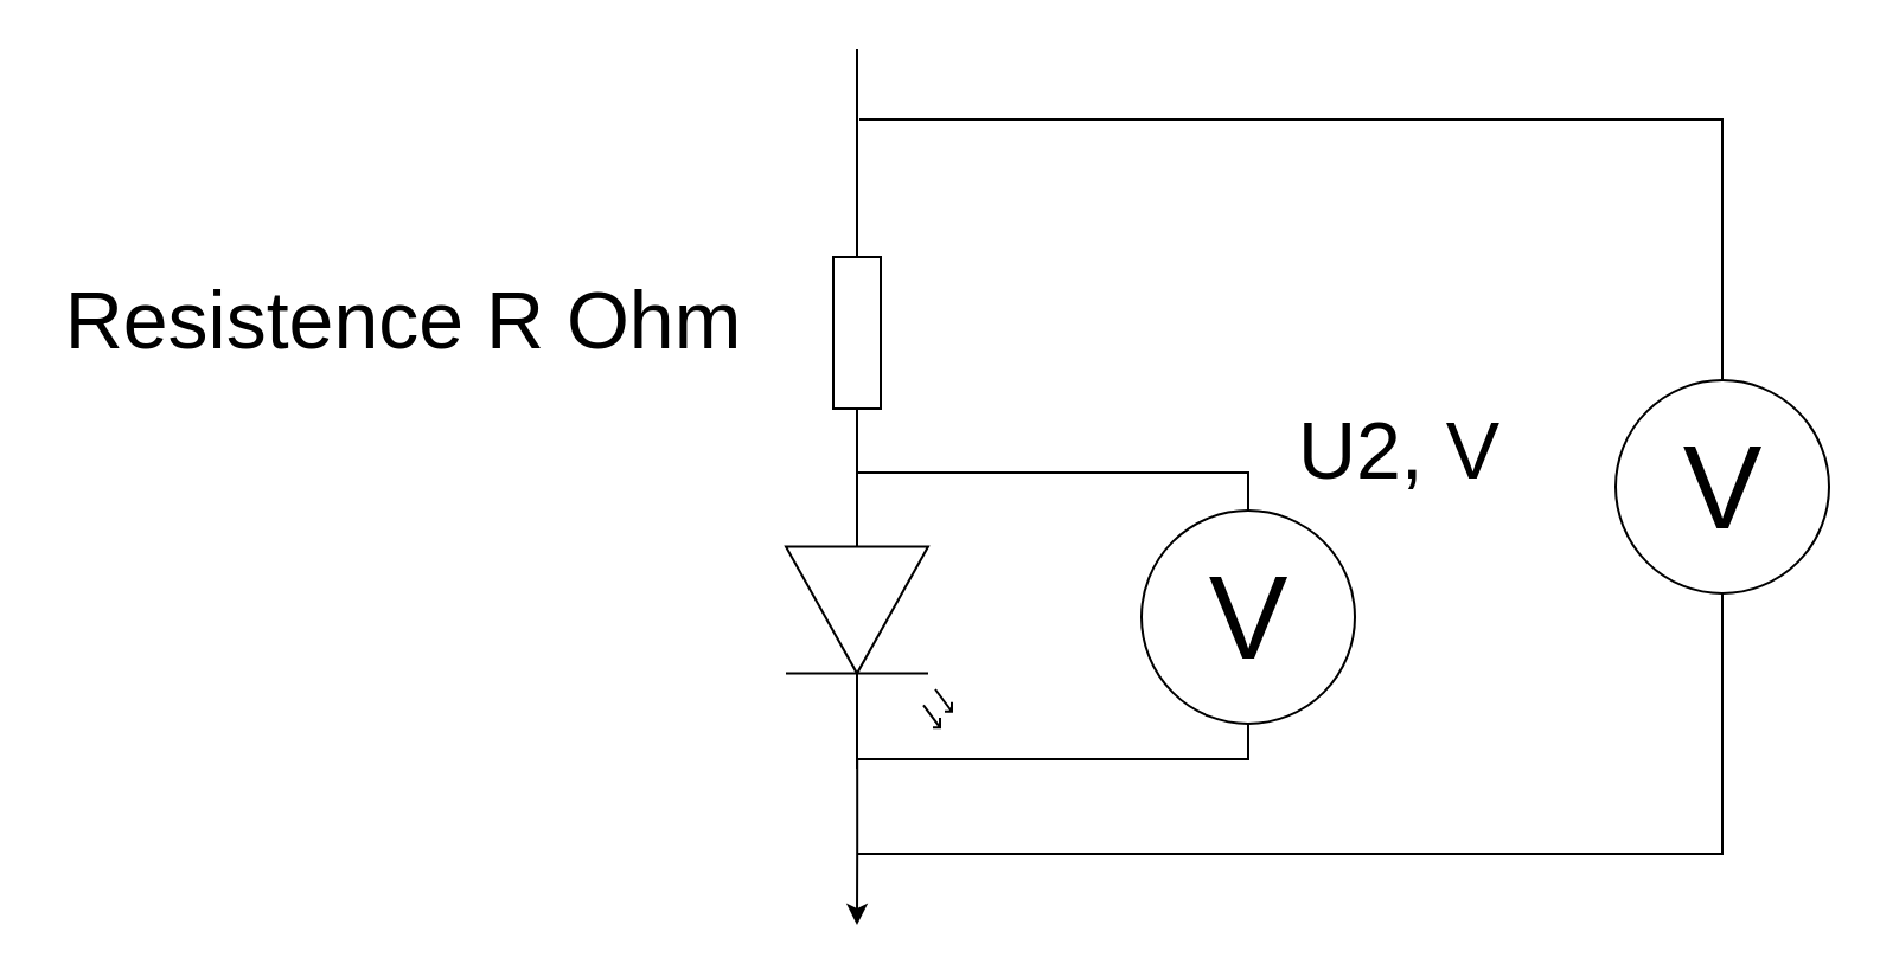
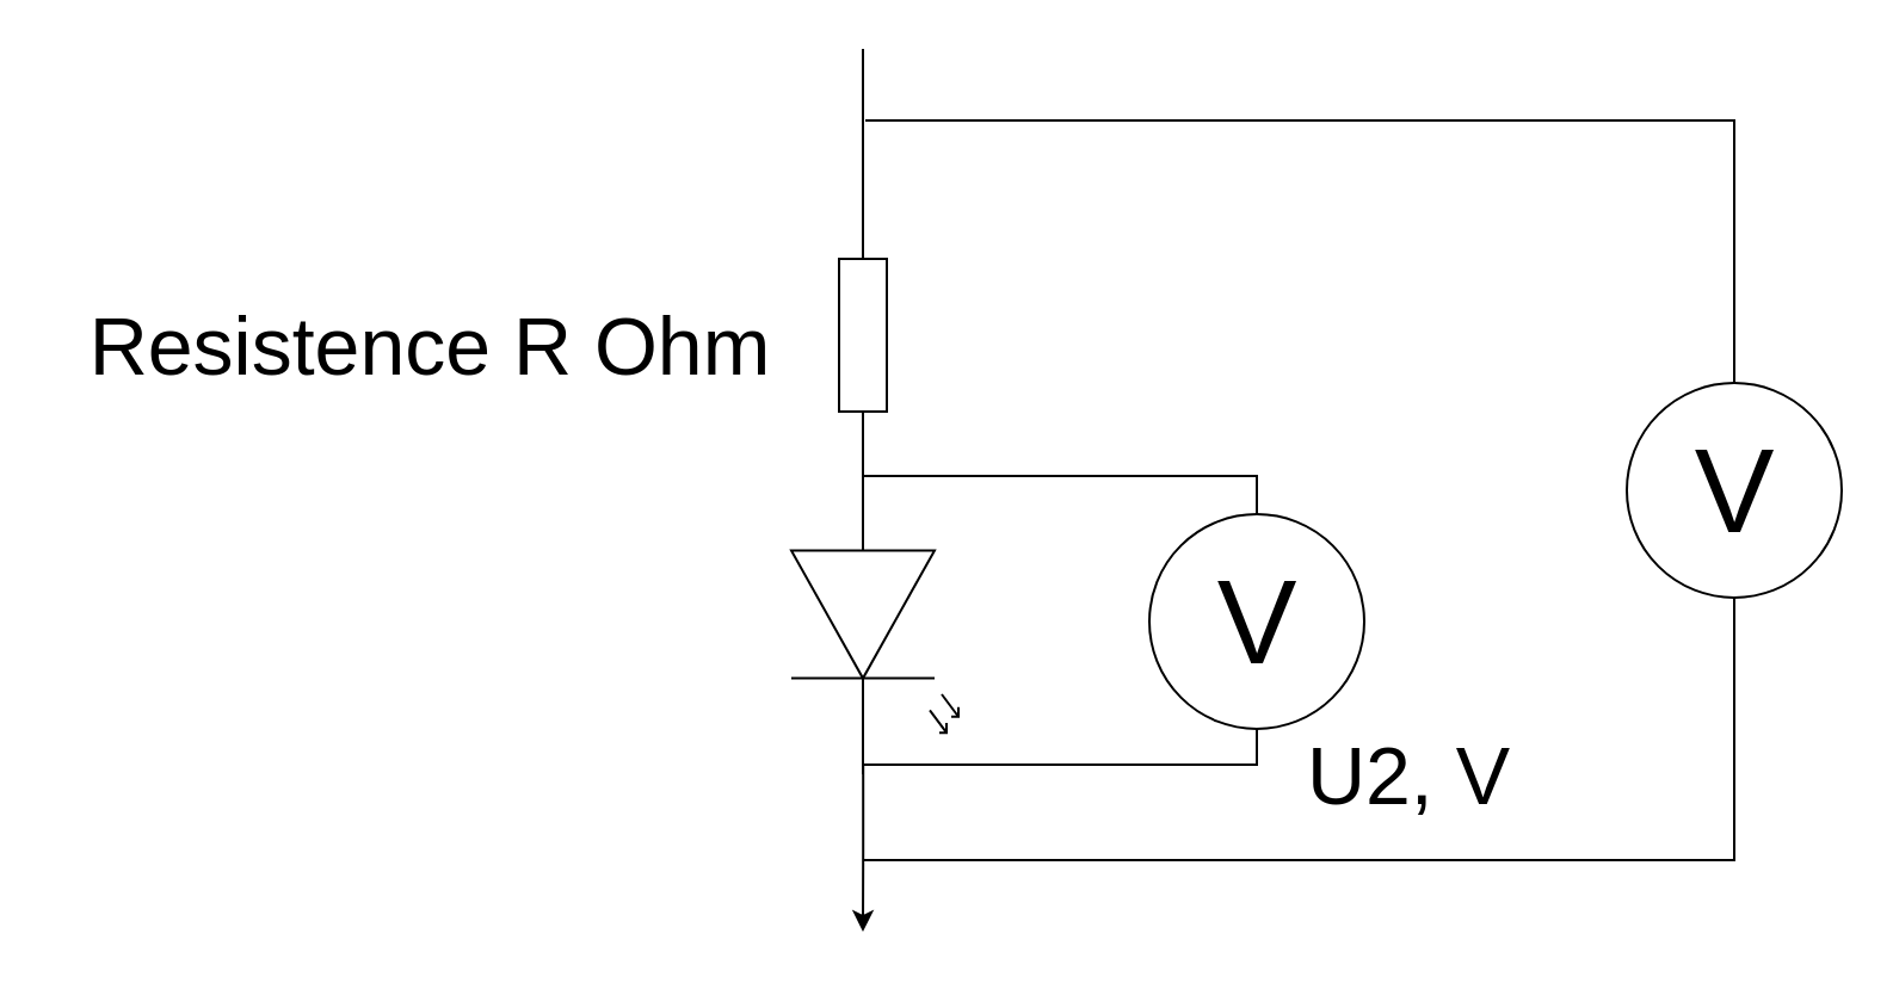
- <mxCell id="12" value="&lt;font style=&quot;font-size: 34px;&quot;&gt;Resistence R Ohm&lt;/font&gt;" style="text;strokeColor=none;align=center;fillColor=none;html=1;verticalAlign=middle;whiteSpace=wrap;rounded=0;" vertex="1" parent="1"><mxGeometry x="10" y="120" width="320" height="30" as="geometry" /></mxCell>
+ <mxCell id="12" value="&lt;font style=&quot;font-size: 34px;&quot;&gt;Resistence R Ohm&lt;/font&gt;" style="text;strokeColor=none;align=center;fillColor=none;html=1;verticalAlign=middle;whiteSpace=wrap;rounded=0;" vertex="1" parent="1"><mxGeometry x="20" y="130" width="320" height="30" as="geometry" /></mxCell>
- <mxCell id="13" value="&lt;font style=&quot;font-size: 34px;&quot;&gt;U2, V&lt;/font&gt;" style="text;strokeColor=none;align=center;fillColor=none;html=1;verticalAlign=middle;whiteSpace=wrap;rounded=0;" vertex="1" parent="1"><mxGeometry x="540" y="175" width="100" height="30" as="geometry" /></mxCell>
+ <mxCell id="13" value="&lt;font style=&quot;font-size: 34px;&quot;&gt;U2, V&lt;/font&gt;" style="text;strokeColor=none;align=center;fillColor=none;html=1;verticalAlign=middle;whiteSpace=wrap;rounded=0;" vertex="1" parent="1"><mxGeometry x="540" y="310" width="100" height="30" as="geometry" /></mxCell>
